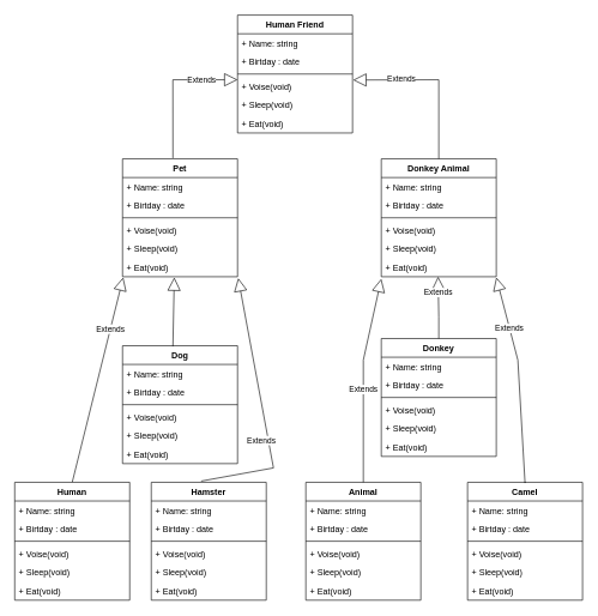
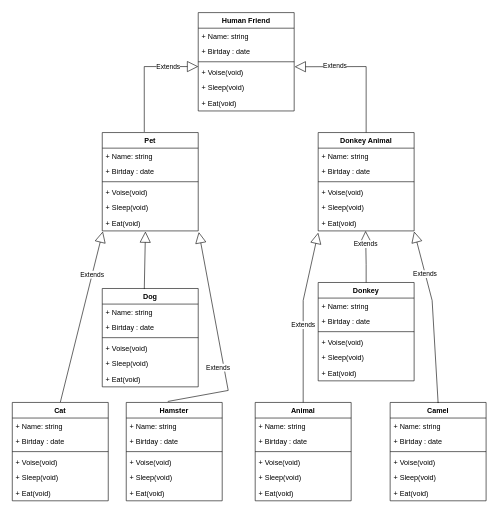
- <mxCell id="66" value="Human" style="swimlane;fontStyle=1;align=center;verticalAlign=top;childLayout=stackLayout;horizontal=1;startSize=26;horizontalStack=0;resizeParent=1;resizeParentMax=0;resizeLast=0;collapsible=1;marginBottom=0;" parent="1" vertex="1"><mxGeometry x="20" y="670" width="160" height="164" as="geometry" /></mxCell>
+ <mxCell id="66" value="Cat" style="swimlane;fontStyle=1;align=center;verticalAlign=top;childLayout=stackLayout;horizontal=1;startSize=26;horizontalStack=0;resizeParent=1;resizeParentMax=0;resizeLast=0;collapsible=1;marginBottom=0;" parent="1" vertex="1"><mxGeometry x="20" y="670" width="160" height="164" as="geometry" /></mxCell>
